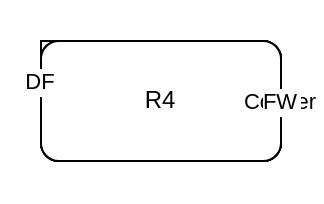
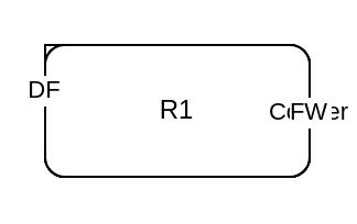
- <mxCell id="6" value="R4" parent="1" style="rounded=1;whiteSpace=wrap;html=1;" vertex="1"><mxGeometry as="geometry" height="60" width="120" x="20" y="20" /></mxCell>
+ <mxCell id="6" value="R1" parent="1" style="rounded=1;whiteSpace=wrap;html=1;" vertex="1"><mxGeometry as="geometry" height="60" width="120" x="20" y="20" /></mxCell>
